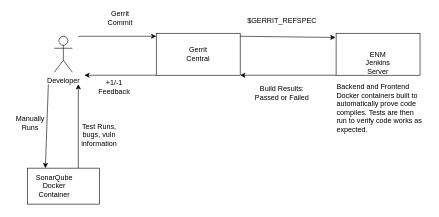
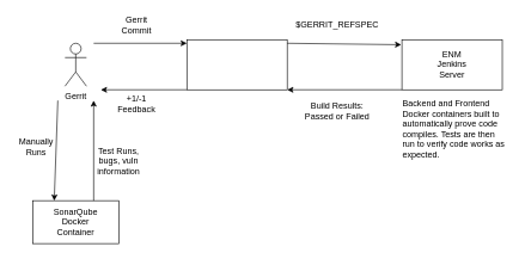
- <mxCell id="4" value="Gerrit Commit" style="text;html=1;strokeColor=none;fillColor=none;align=center;verticalAlign=middle;whiteSpace=wrap;rounded=0;" vertex="1" parent="1"><mxGeometry x="170" y="15" width="60" height="30" as="geometry" /></mxCell>
+ <mxCell id="4" value="Gerrit Commit" style="text;html=1;strokeColor=none;fillColor=none;align=center;verticalAlign=middle;whiteSpace=wrap;rounded=0;" vertex="1" parent="1"><mxGeometry x="160" y="20" width="60" height="30" as="geometry" /></mxCell>
- <mxCell id="8" value="Gerrit Central" style="text;html=1;strokeColor=none;fillColor=none;align=center;verticalAlign=middle;whiteSpace=wrap;rounded=0;" vertex="1" parent="1"><mxGeometry x="300" y="75" width="60" height="30" as="geometry" /></mxCell>
- <mxCell id="11" value="ENM Jenkins Server" style="text;html=1;strokeColor=none;fillColor=none;align=center;verticalAlign=middle;whiteSpace=wrap;rounded=0;" vertex="1" parent="1"><mxGeometry x="600" y="90" width="60" height="30" as="geometry" /></mxCell>
+ <mxCell id="11" value="ENM Jenkins Server" style="text;html=1;strokeColor=none;fillColor=none;align=center;verticalAlign=middle;whiteSpace=wrap;rounded=0;" vertex="1" parent="1"><mxGeometry x="600" y="75" width="60" height="30" as="geometry" /></mxCell>
- <mxCell id="2" value="Developer" style="shape=umlActor;verticalLabelPosition=bottom;verticalAlign=top;html=1;outlineConnect=0;" vertex="1" parent="1"><mxGeometry x="90" y="60" width="30" height="60" as="geometry" /></mxCell>
+ <mxCell id="2" value="Gerrit" style="shape=umlActor;verticalLabelPosition=bottom;verticalAlign=top;html=1;outlineConnect=0;" vertex="1" parent="1"><mxGeometry x="90" y="60" width="30" height="60" as="geometry" /></mxCell>
- <mxCell id="15" value="&lt;div&gt;SonarQube&lt;/div&gt;&lt;div&gt;Docker&lt;/div&gt;&lt;div&gt;Container&lt;br&gt;&lt;/div&gt;" style="text;html=1;strokeColor=none;fillColor=none;align=center;verticalAlign=middle;whiteSpace=wrap;rounded=0;" vertex="1" parent="1"><mxGeometry x="60" y="295" width="60" height="30" as="geometry" /></mxCell>
+ <mxCell id="15" value="&lt;div&gt;SonarQube&lt;/div&gt;&lt;div&gt;Docker&lt;/div&gt;&lt;div&gt;Container&lt;br&gt;&lt;/div&gt;" style="text;html=1;strokeColor=none;fillColor=none;align=center;verticalAlign=middle;whiteSpace=wrap;rounded=0;" vertex="1" parent="1"><mxGeometry x="75" y="295" width="60" height="30" as="geometry" /></mxCell>
